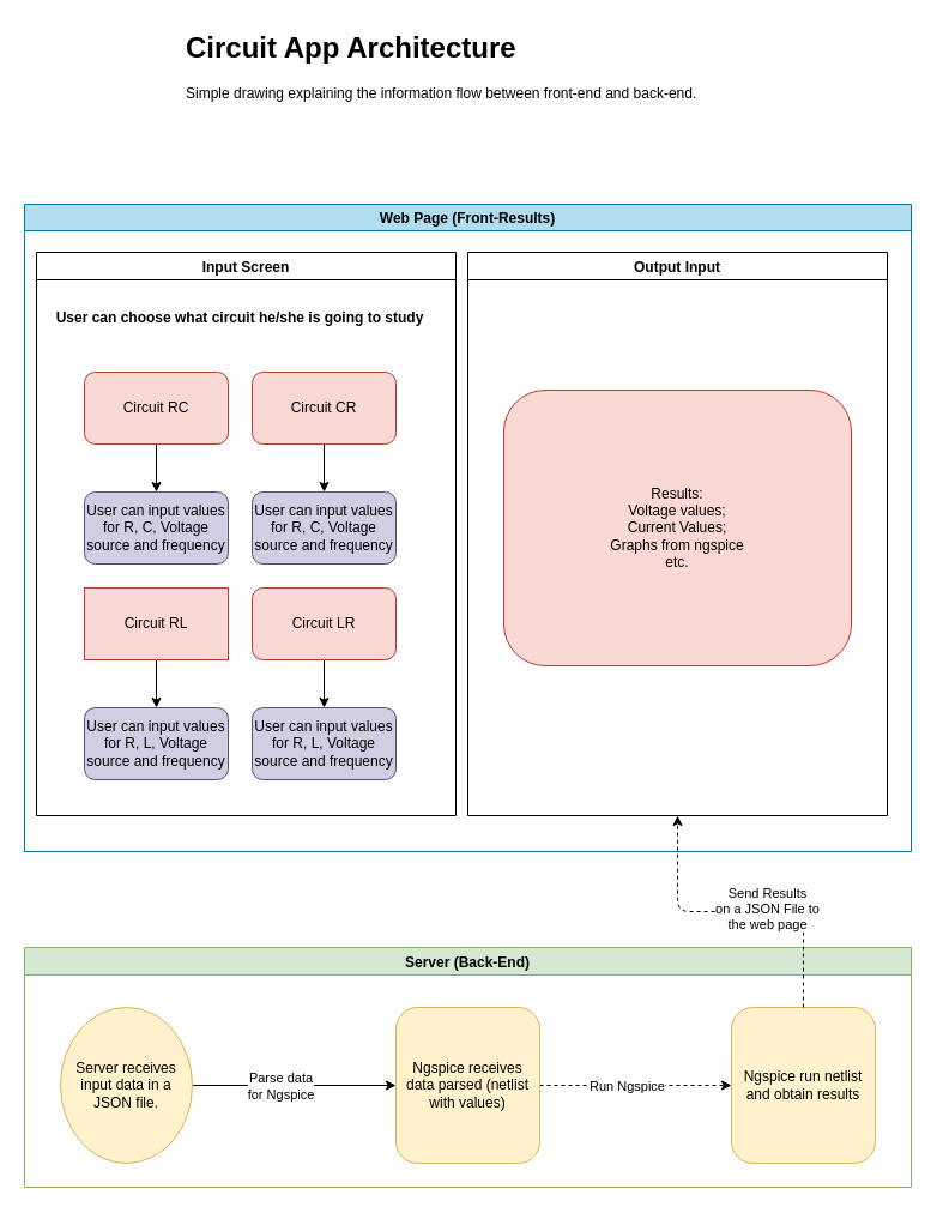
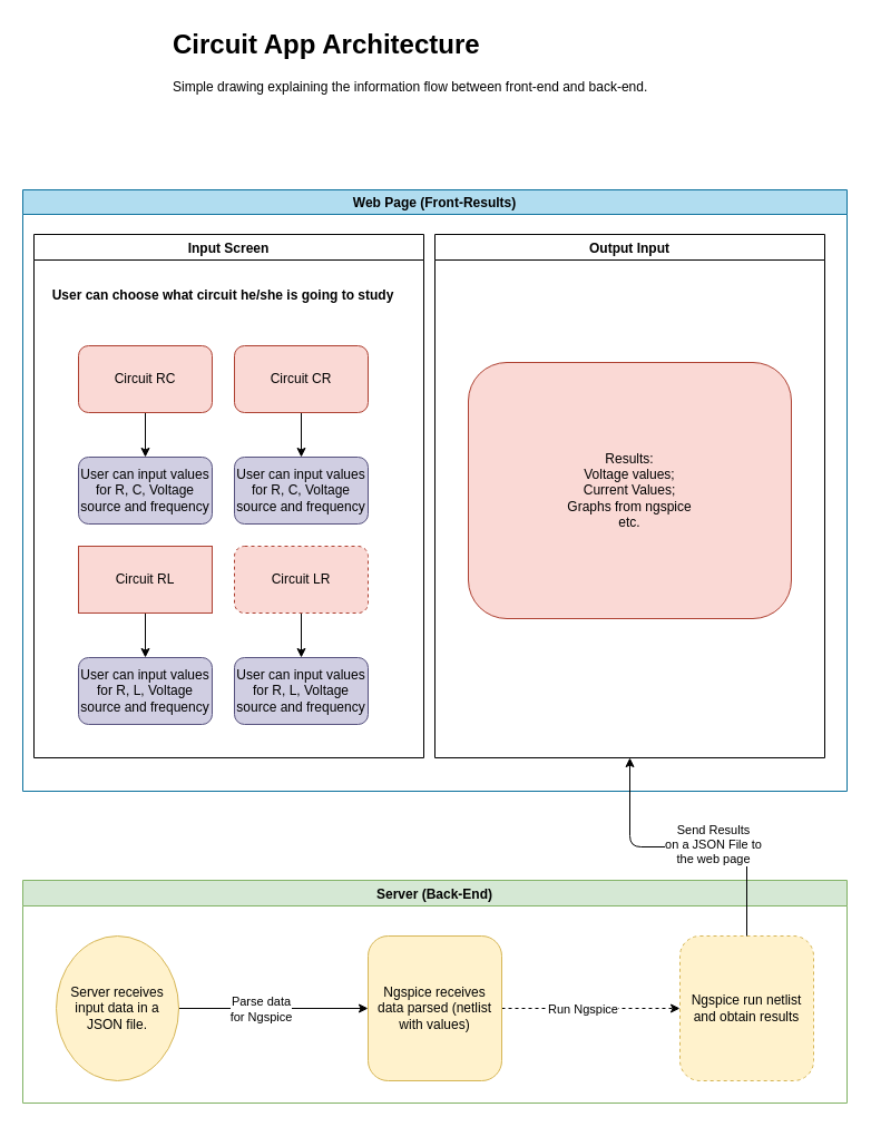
- <mxCell id="11" value="&lt;div&gt;Circuit LR&lt;br&gt;&lt;/div&gt;" style="rounded=1;whiteSpace=wrap;html=1;fillColor=#fad9d5;strokeColor=#ae4132;" vertex="1" parent="2"><mxGeometry x="190" y="320" width="120" height="60" as="geometry" /></mxCell>
+ <mxCell id="11" value="&lt;div&gt;Circuit LR&lt;br&gt;&lt;/div&gt;" style="rounded=1;whiteSpace=wrap;html=1;fillColor=#fad9d5;strokeColor=#ae4132;dashed=1;" vertex="1" parent="2"><mxGeometry x="190" y="320" width="120" height="60" as="geometry" /></mxCell>
- <mxCell id="27" style="edgeStyle=orthogonalEdgeStyle;rounded=1;orthogonalLoop=1;jettySize=auto;html=1;entryX=0.5;entryY=1;entryDx=0;entryDy=0;dashed=1;" edge="1" parent="1" source="24" target="26"><mxGeometry relative="1" as="geometry" /></mxCell>
+ <mxCell id="27" style="edgeStyle=orthogonalEdgeStyle;rounded=1;orthogonalLoop=1;jettySize=auto;html=1;entryX=0.5;entryY=1;entryDx=0;entryDy=0;" edge="1" parent="1" source="24" target="26"><mxGeometry relative="1" as="geometry" /></mxCell>
- <mxCell id="24" value="Ngspice run netlist and obtain results" style="rounded=1;whiteSpace=wrap;html=1;fillColor=#fff2cc;strokeColor=#d6b656;" vertex="1" parent="17"><mxGeometry x="590" y="50" width="120" height="130" as="geometry" /></mxCell>
+ <mxCell id="24" value="Ngspice run netlist and obtain results" style="rounded=1;whiteSpace=wrap;html=1;fillColor=#fff2cc;strokeColor=#d6b656;dashed=1;" vertex="1" parent="17"><mxGeometry x="590" y="50" width="120" height="130" as="geometry" /></mxCell>
